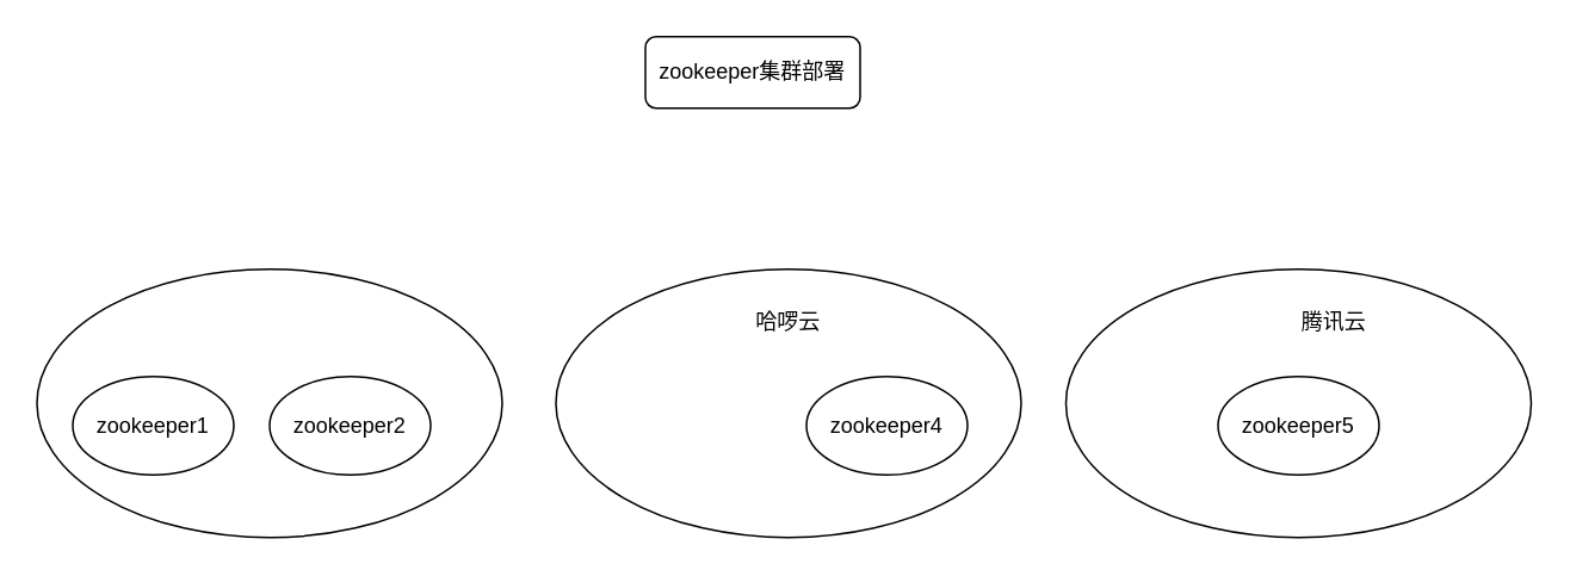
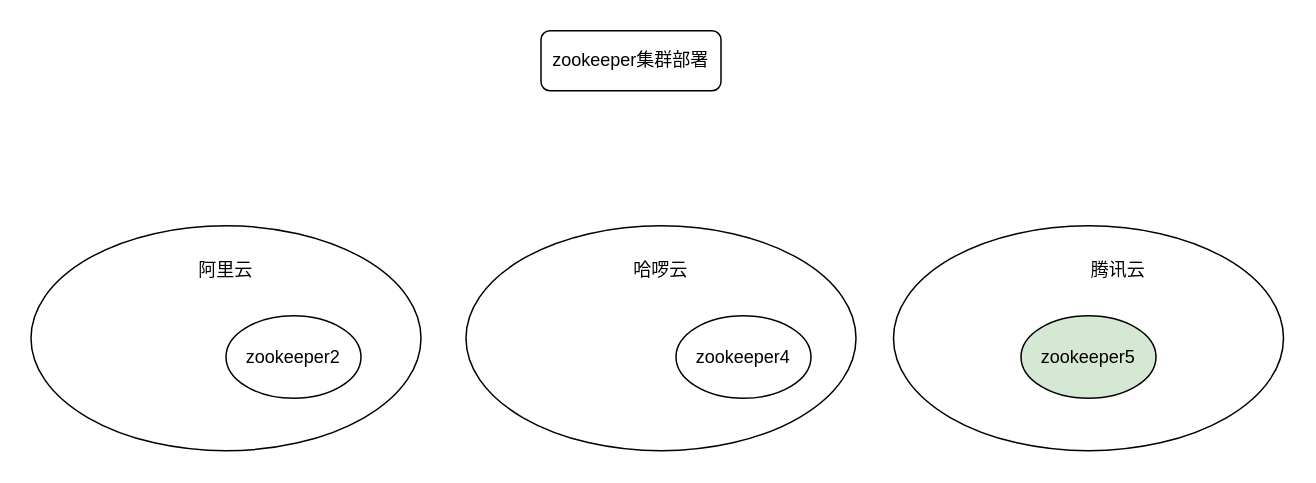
+ <mxCell id="5" value="阿里云" style="text;html=1;strokeColor=none;fillColor=none;align=center;verticalAlign=middle;whiteSpace=wrap;rounded=0;" vertex="1" parent="1"><mxGeometry x="130" y="170" width="40" height="20" as="geometry" /></mxCell>
- <mxCell id="3" value="zookeeper1" style="ellipse;whiteSpace=wrap;html=1;" vertex="1" parent="1"><mxGeometry x="40" y="210" width="90" height="55" as="geometry" /></mxCell>
- <mxCell id="10" value="zookeeper5" style="ellipse;whiteSpace=wrap;html=1;" vertex="1" parent="1"><mxGeometry x="680" y="210" width="90" height="55" as="geometry" /></mxCell>
+ <mxCell id="10" value="zookeeper5" style="ellipse;whiteSpace=wrap;html=1;fillColor=#d5e8d4;" vertex="1" parent="1"><mxGeometry x="680" y="210" width="90" height="55" as="geometry" /></mxCell>
